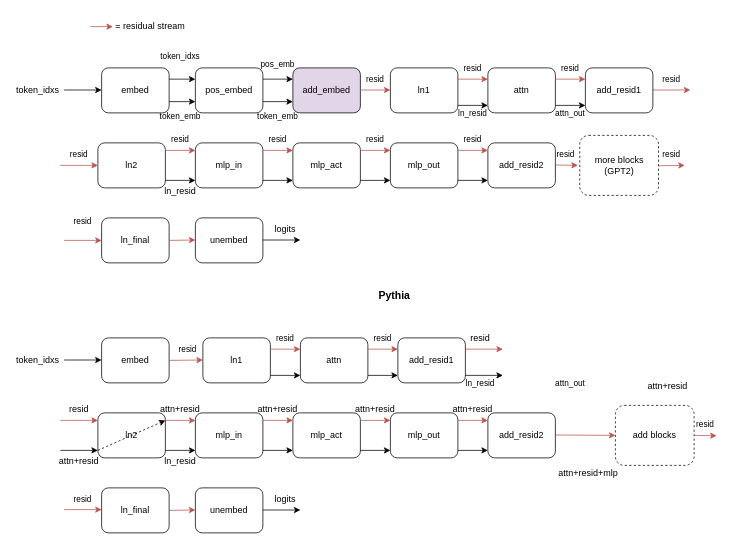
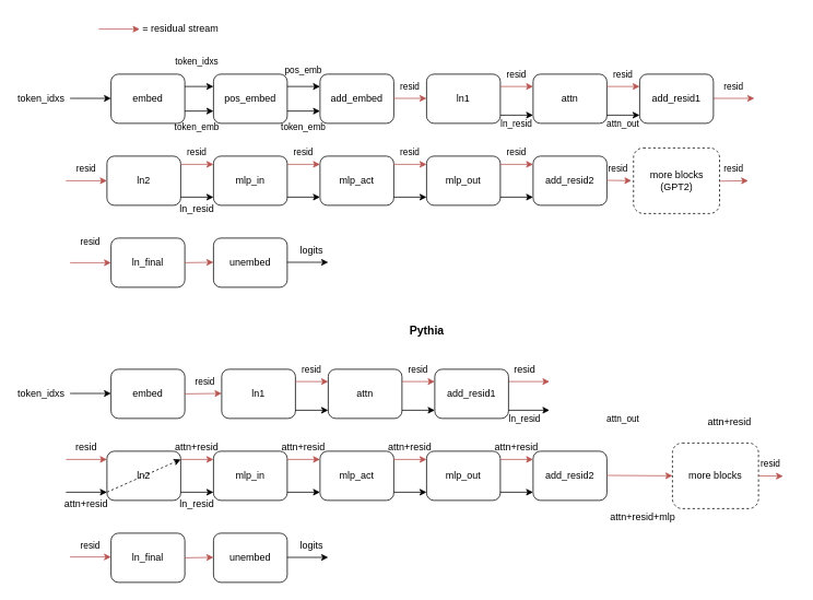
- <mxCell id="44" value="= residual stream" style="text;html=1;strokeColor=none;fillColor=none;align=center;verticalAlign=middle;whiteSpace=wrap;rounded=0;" parent="1" vertex="1"><mxGeometry x="150" y="20" width="100" height="30" as="geometry" /></mxCell>
+ <mxCell id="44" value="= residual stream" style="text;html=1;strokeColor=none;fillColor=none;align=center;verticalAlign=middle;whiteSpace=wrap;rounded=0;" parent="1" vertex="1"><mxGeometry x="170" y="20" width="100" height="30" as="geometry" /></mxCell>
- <mxCell id="5" value="add_embed" style="rounded=1;whiteSpace=wrap;html=1;fillColor=#e1d5e7;" parent="1" vertex="1"><mxGeometry x="390" y="90" width="90" height="60" as="geometry" /></mxCell>
+ <mxCell id="5" value="add_embed" style="rounded=1;whiteSpace=wrap;html=1;" parent="1" vertex="1"><mxGeometry x="390" y="90" width="90" height="60" as="geometry" /></mxCell>
- <mxCell id="46" value="&lt;span style=&quot;font-size: 14px;&quot;&gt;Pythia&lt;/span&gt;" style="text;strokeColor=none;fillColor=none;html=1;fontSize=24;fontStyle=1;verticalAlign=middle;align=center;" parent="1" vertex="1"><mxGeometry x="335" y="370" width="380" height="40" as="geometry" /></mxCell>
+ <mxCell id="46" value="&lt;span style=&quot;font-size: 14px;&quot;&gt;Pythia&lt;/span&gt;" style="text;strokeColor=none;fillColor=none;html=1;fontSize=24;fontStyle=1;verticalAlign=middle;align=center;" parent="1" vertex="1"><mxGeometry x="330" y="380" width="380" height="40" as="geometry" /></mxCell>
- <mxCell id="96" value="add blocks" style="rounded=1;whiteSpace=wrap;html=1;fillColor=none;dashed=1;" parent="1" vertex="1"><mxGeometry x="820" y="540" width="105" height="80" as="geometry" /></mxCell>
+ <mxCell id="96" value="more blocks" style="rounded=1;whiteSpace=wrap;html=1;fillColor=none;dashed=1;" parent="1" vertex="1"><mxGeometry x="820" y="540" width="105" height="80" as="geometry" /></mxCell>
